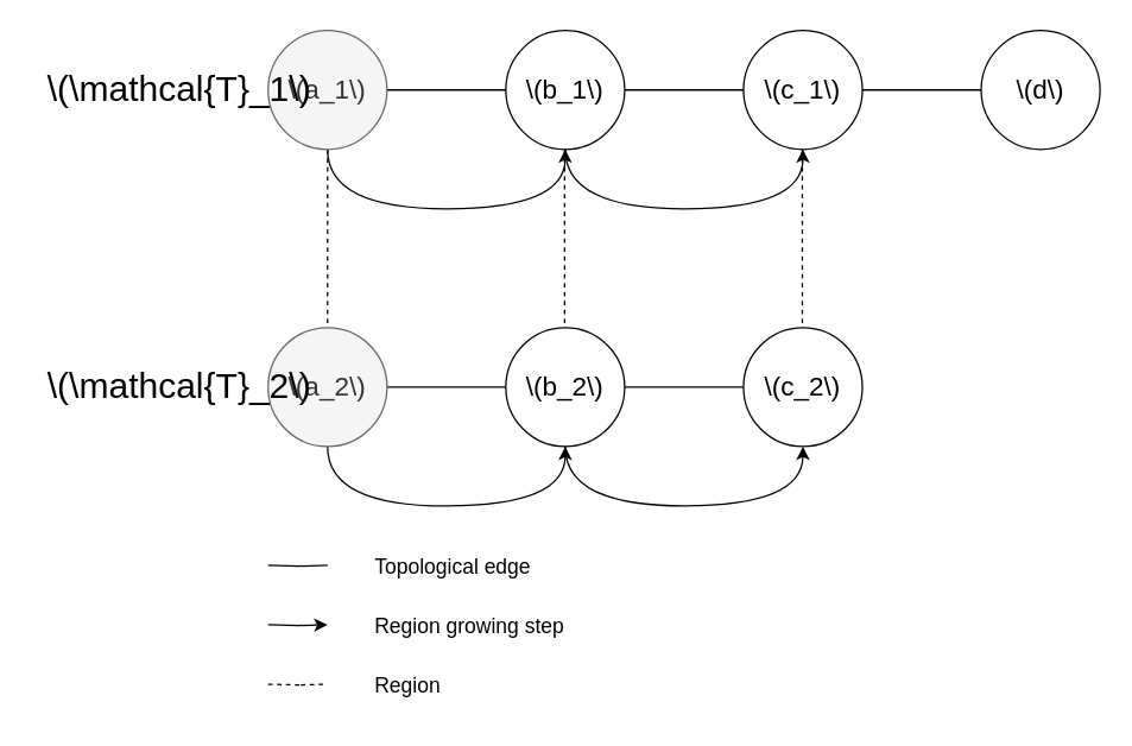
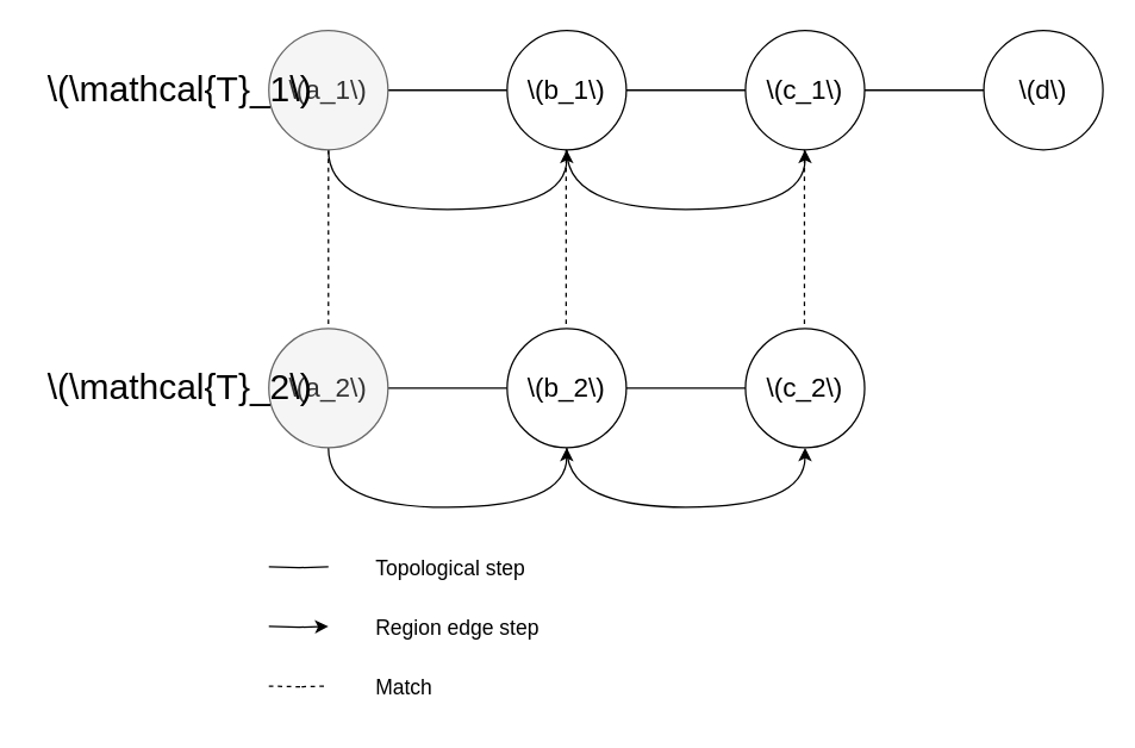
- <mxCell id="24" value="&lt;font style=&quot;font-size: 14px;&quot;&gt;Topological edge&lt;/font&gt;" style="text;html=1;align=left;verticalAlign=middle;resizable=0;points=[];autosize=1;strokeColor=none;fillColor=none;fontSize=18;" vertex="1" parent="1"><mxGeometry x="250" y="360" width="130" height="40" as="geometry" /></mxCell>
+ <mxCell id="24" value="&lt;font style=&quot;font-size: 14px;&quot;&gt;Topological step&lt;/font&gt;" style="text;html=1;align=left;verticalAlign=middle;resizable=0;points=[];autosize=1;strokeColor=none;fillColor=none;fontSize=18;" vertex="1" parent="1"><mxGeometry x="250" y="360" width="130" height="40" as="geometry" /></mxCell>
- <mxCell id="26" value="&lt;font style=&quot;font-size: 14px;&quot;&gt;Region growing step&lt;/font&gt;" style="text;html=1;align=left;verticalAlign=middle;resizable=0;points=[];autosize=1;strokeColor=none;fillColor=none;fontSize=18;" vertex="1" parent="1"><mxGeometry x="250" y="400" width="150" height="40" as="geometry" /></mxCell>
+ <mxCell id="26" value="&lt;font style=&quot;font-size: 14px;&quot;&gt;Region edge step&lt;/font&gt;" style="text;html=1;align=left;verticalAlign=middle;resizable=0;points=[];autosize=1;strokeColor=none;fillColor=none;fontSize=18;" vertex="1" parent="1"><mxGeometry x="250" y="400" width="150" height="40" as="geometry" /></mxCell>
- <mxCell id="28" value="&lt;font style=&quot;font-size: 14px;&quot;&gt;Region&lt;/font&gt;" style="text;html=1;align=left;verticalAlign=middle;resizable=0;points=[];autosize=1;strokeColor=none;fillColor=none;fontSize=18;" vertex="1" parent="1"><mxGeometry x="250" y="440" width="60" height="40" as="geometry" /></mxCell>
+ <mxCell id="28" value="&lt;font style=&quot;font-size: 14px;&quot;&gt;Match&lt;/font&gt;" style="text;html=1;align=left;verticalAlign=middle;resizable=0;points=[];autosize=1;strokeColor=none;fillColor=none;fontSize=18;" vertex="1" parent="1"><mxGeometry x="250" y="440" width="60" height="40" as="geometry" /></mxCell>
